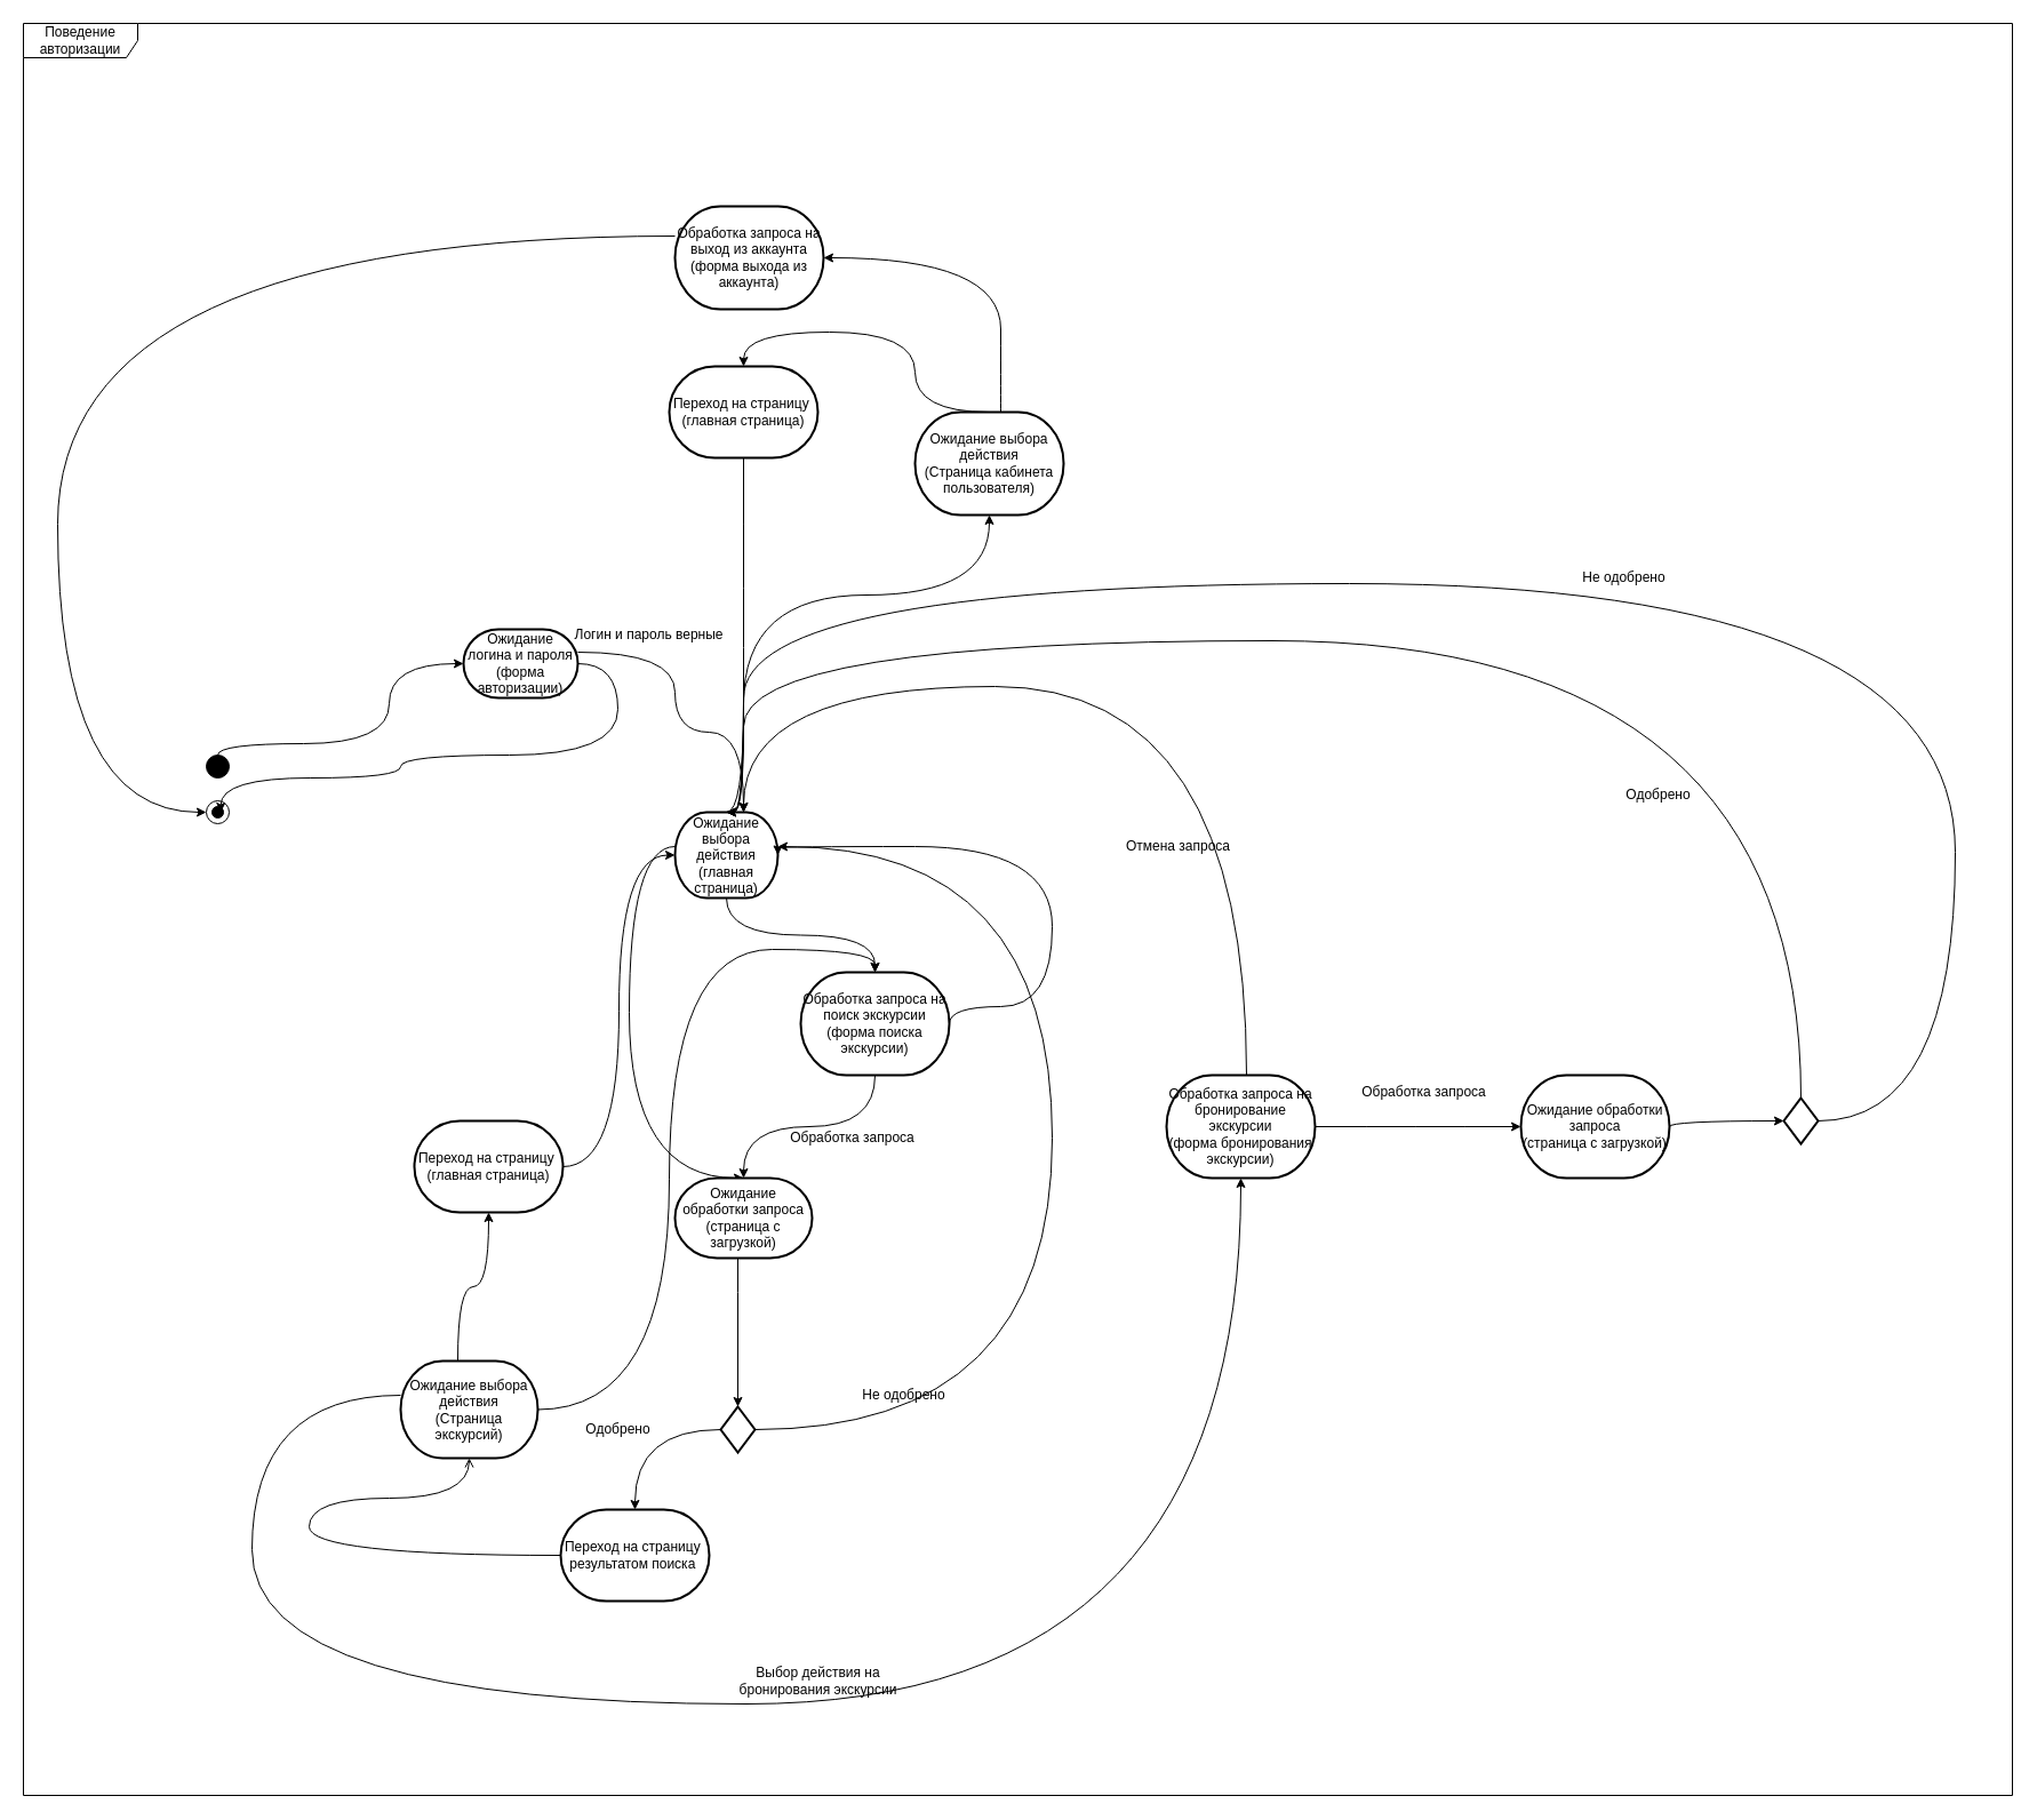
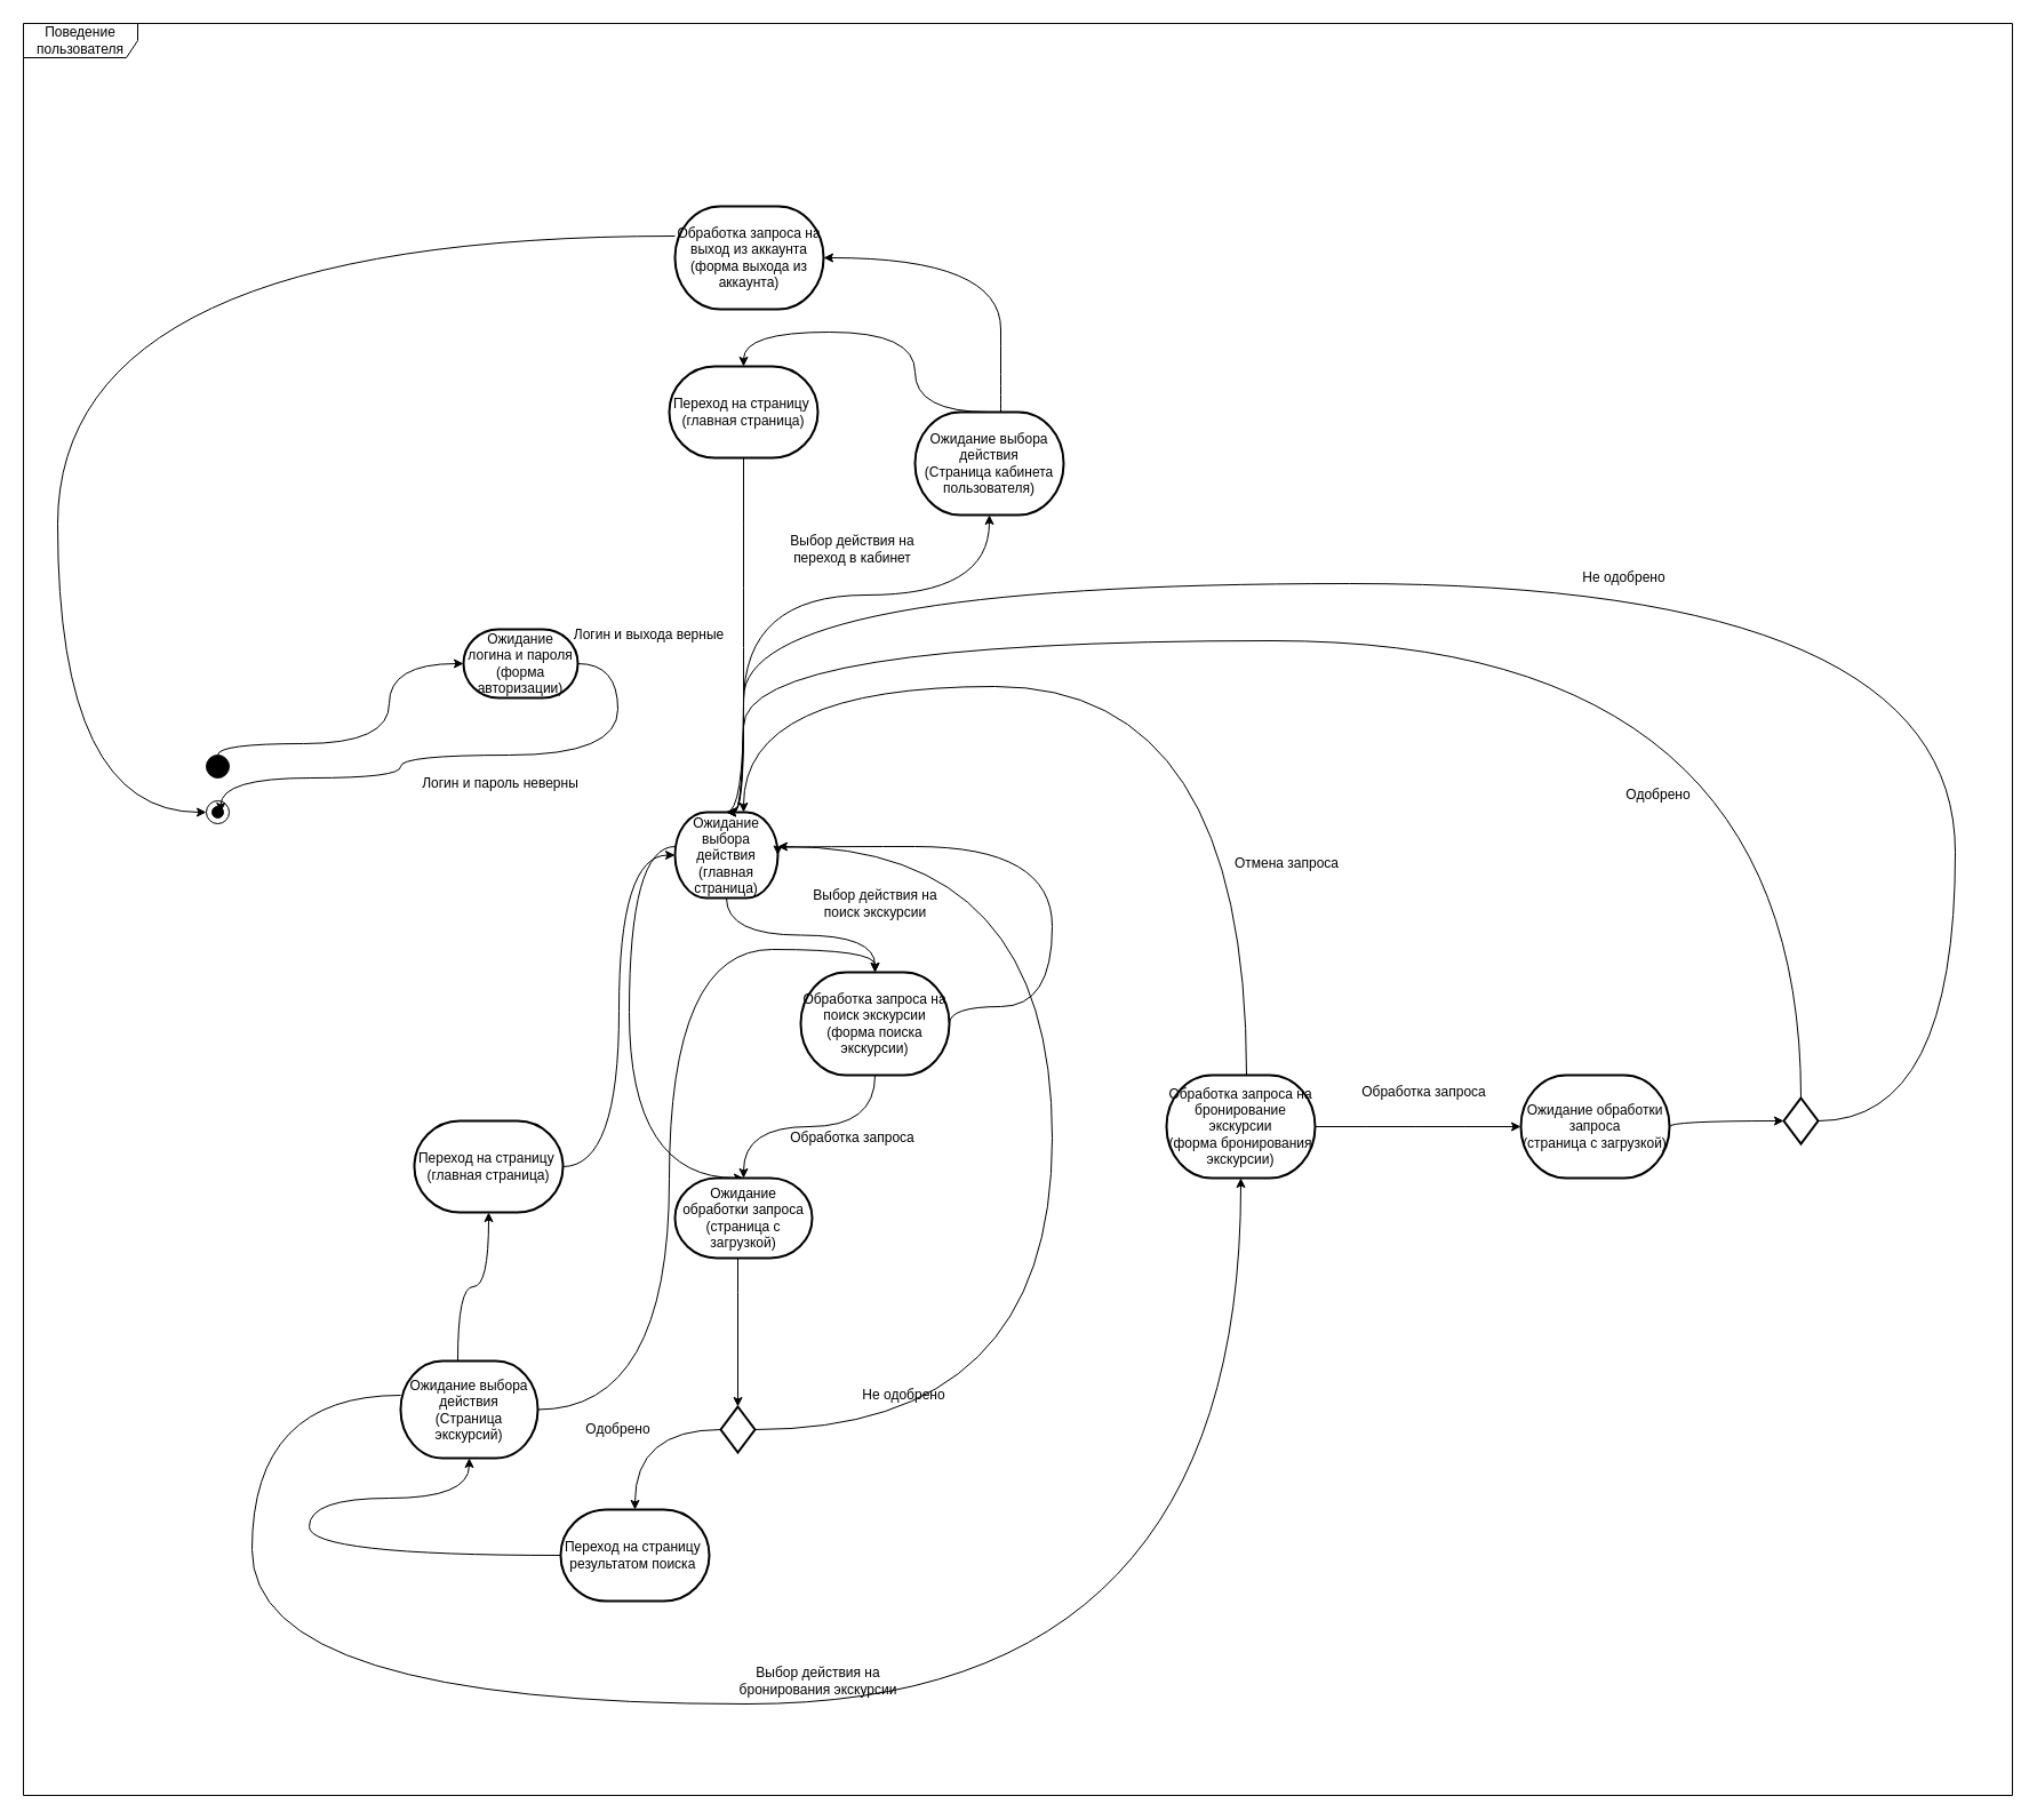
- <mxCell id="2" value="Поведение авторизации" style="shape=umlFrame;whiteSpace=wrap;html=1;pointerEvents=0;width=100;height=30;" parent="1" vertex="1"><mxGeometry x="20" y="20" width="1740" height="1550" as="geometry" /></mxCell>
+ <mxCell id="2" value="Поведение пользователя" style="shape=umlFrame;whiteSpace=wrap;html=1;pointerEvents=0;width=100;height=30;" parent="1" vertex="1"><mxGeometry x="20" y="20" width="1740" height="1550" as="geometry" /></mxCell>
+ <mxCell id="48" value="Выбор действия на &lt;br&gt;переход в кабинет" style="text;html=1;align=center;verticalAlign=middle;resizable=0;points=[];autosize=1;strokeColor=none;fillColor=none;" vertex="1" parent="1"><mxGeometry x="680" y="460" width="130" height="40" as="geometry" /></mxCell>
- <mxCell id="33" value="Логин и пароль верные" style="text;html=1;align=center;verticalAlign=middle;resizable=0;points=[];autosize=1;strokeColor=none;fillColor=none;" vertex="1" parent="1"><mxGeometry x="492" y="540" width="150" height="30" as="geometry" /></mxCell>
+ <mxCell id="33" value="Логин и выхода верные" style="text;html=1;align=center;verticalAlign=middle;resizable=0;points=[];autosize=1;strokeColor=none;fillColor=none;" vertex="1" parent="1"><mxGeometry x="492" y="540" width="150" height="30" as="geometry" /></mxCell>
- <mxCell id="32" style="edgeStyle=orthogonalEdgeStyle;rounded=0;orthogonalLoop=1;jettySize=auto;html=1;curved=1;" edge="1" parent="1" source="29" target="7"><mxGeometry relative="1" as="geometry"><Array as="points"><mxPoint x="590" y="570" /><mxPoint x="590" y="640" /><mxPoint x="650" y="640" /></Array><mxPoint x="785" y="500" as="targetPoint" /><mxPoint x="570" y="580" as="sourcePoint" /></mxGeometry></mxCell>
+ <mxCell id="31" value="Логин и пароль неверны" style="text;html=1;align=center;verticalAlign=middle;resizable=0;points=[];autosize=1;strokeColor=none;fillColor=none;" vertex="1" parent="1"><mxGeometry x="357" y="670" width="160" height="30" as="geometry" /></mxCell>
- <mxCell id="15" value="Отмена запроса" style="text;html=1;align=center;verticalAlign=middle;resizable=0;points=[];autosize=1;strokeColor=none;fillColor=none;" parent="1" vertex="1"><mxGeometry x="975" y="725" width="110" height="30" as="geometry" /></mxCell>
+ <mxCell id="15" value="Отмена запроса" style="text;html=1;align=center;verticalAlign=middle;resizable=0;points=[];autosize=1;strokeColor=none;fillColor=none;" parent="1" vertex="1"><mxGeometry x="1070" y="740" width="110" height="30" as="geometry" /></mxCell>
+ <mxCell id="12" value="Выбор действия на &lt;br&gt;поиск экскурсии" style="text;html=1;align=center;verticalAlign=middle;resizable=0;points=[];autosize=1;strokeColor=none;fillColor=none;" parent="1" vertex="1"><mxGeometry x="700" y="770" width="130" height="40" as="geometry" /></mxCell>
- <mxCell id="23" style="edgeStyle=orthogonalEdgeStyle;rounded=0;orthogonalLoop=1;jettySize=auto;html=1;entryX=0.5;entryY=1;entryDx=0;entryDy=0;entryPerimeter=0;curved=1;endArrow=open;" parent="1" source="20" target="25" edge="1"><mxGeometry relative="1" as="geometry"><Array as="points"><mxPoint x="270" y="1360" /><mxPoint x="270" y="1310" /><mxPoint x="410" y="1310" /></Array></mxGeometry></mxCell>
+ <mxCell id="23" style="edgeStyle=orthogonalEdgeStyle;rounded=0;orthogonalLoop=1;jettySize=auto;html=1;entryX=0.5;entryY=1;entryDx=0;entryDy=0;entryPerimeter=0;curved=1;" parent="1" source="20" target="25" edge="1"><mxGeometry relative="1" as="geometry"><Array as="points"><mxPoint x="270" y="1360" /><mxPoint x="270" y="1310" /><mxPoint x="410" y="1310" /></Array></mxGeometry></mxCell>
